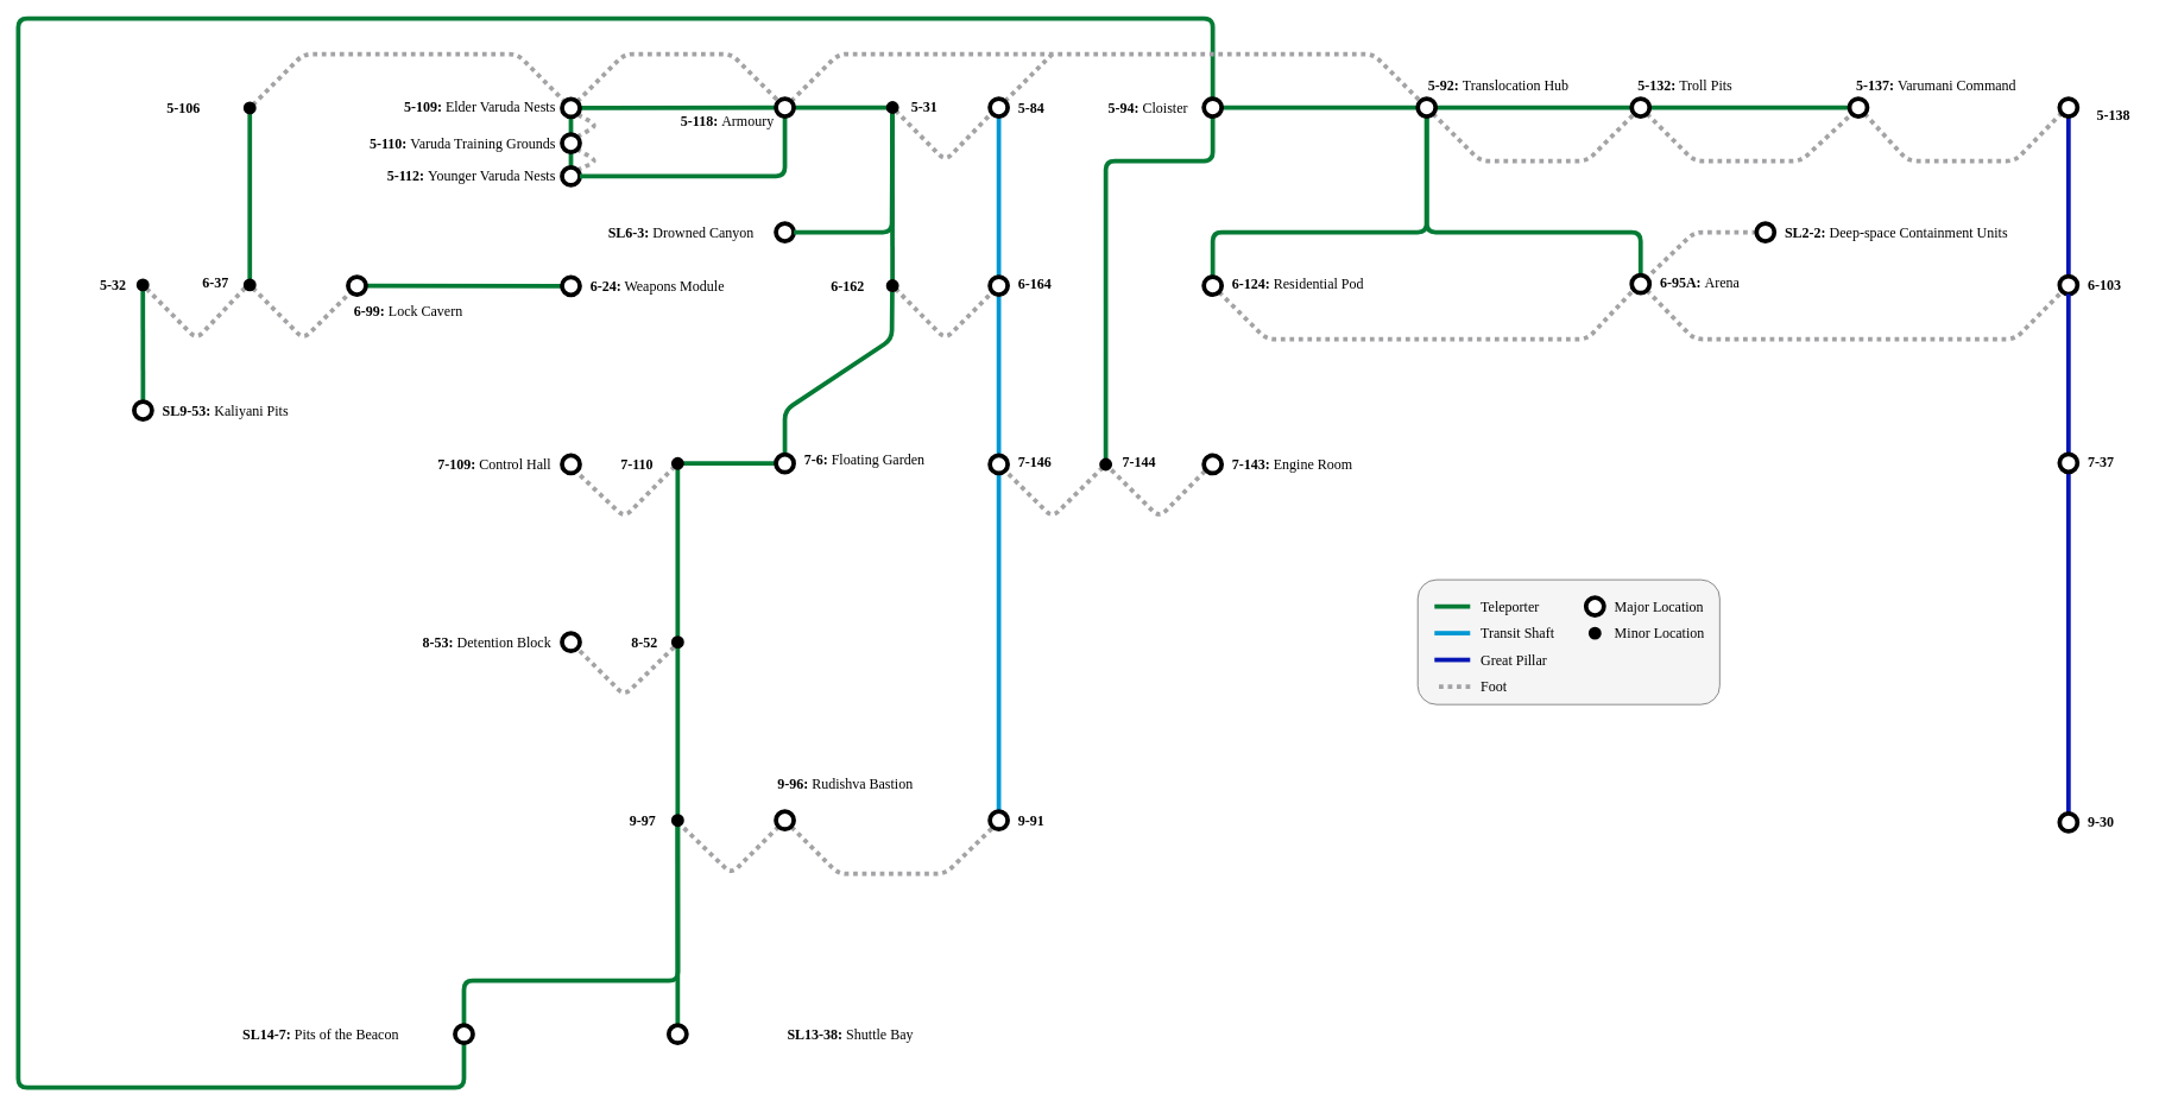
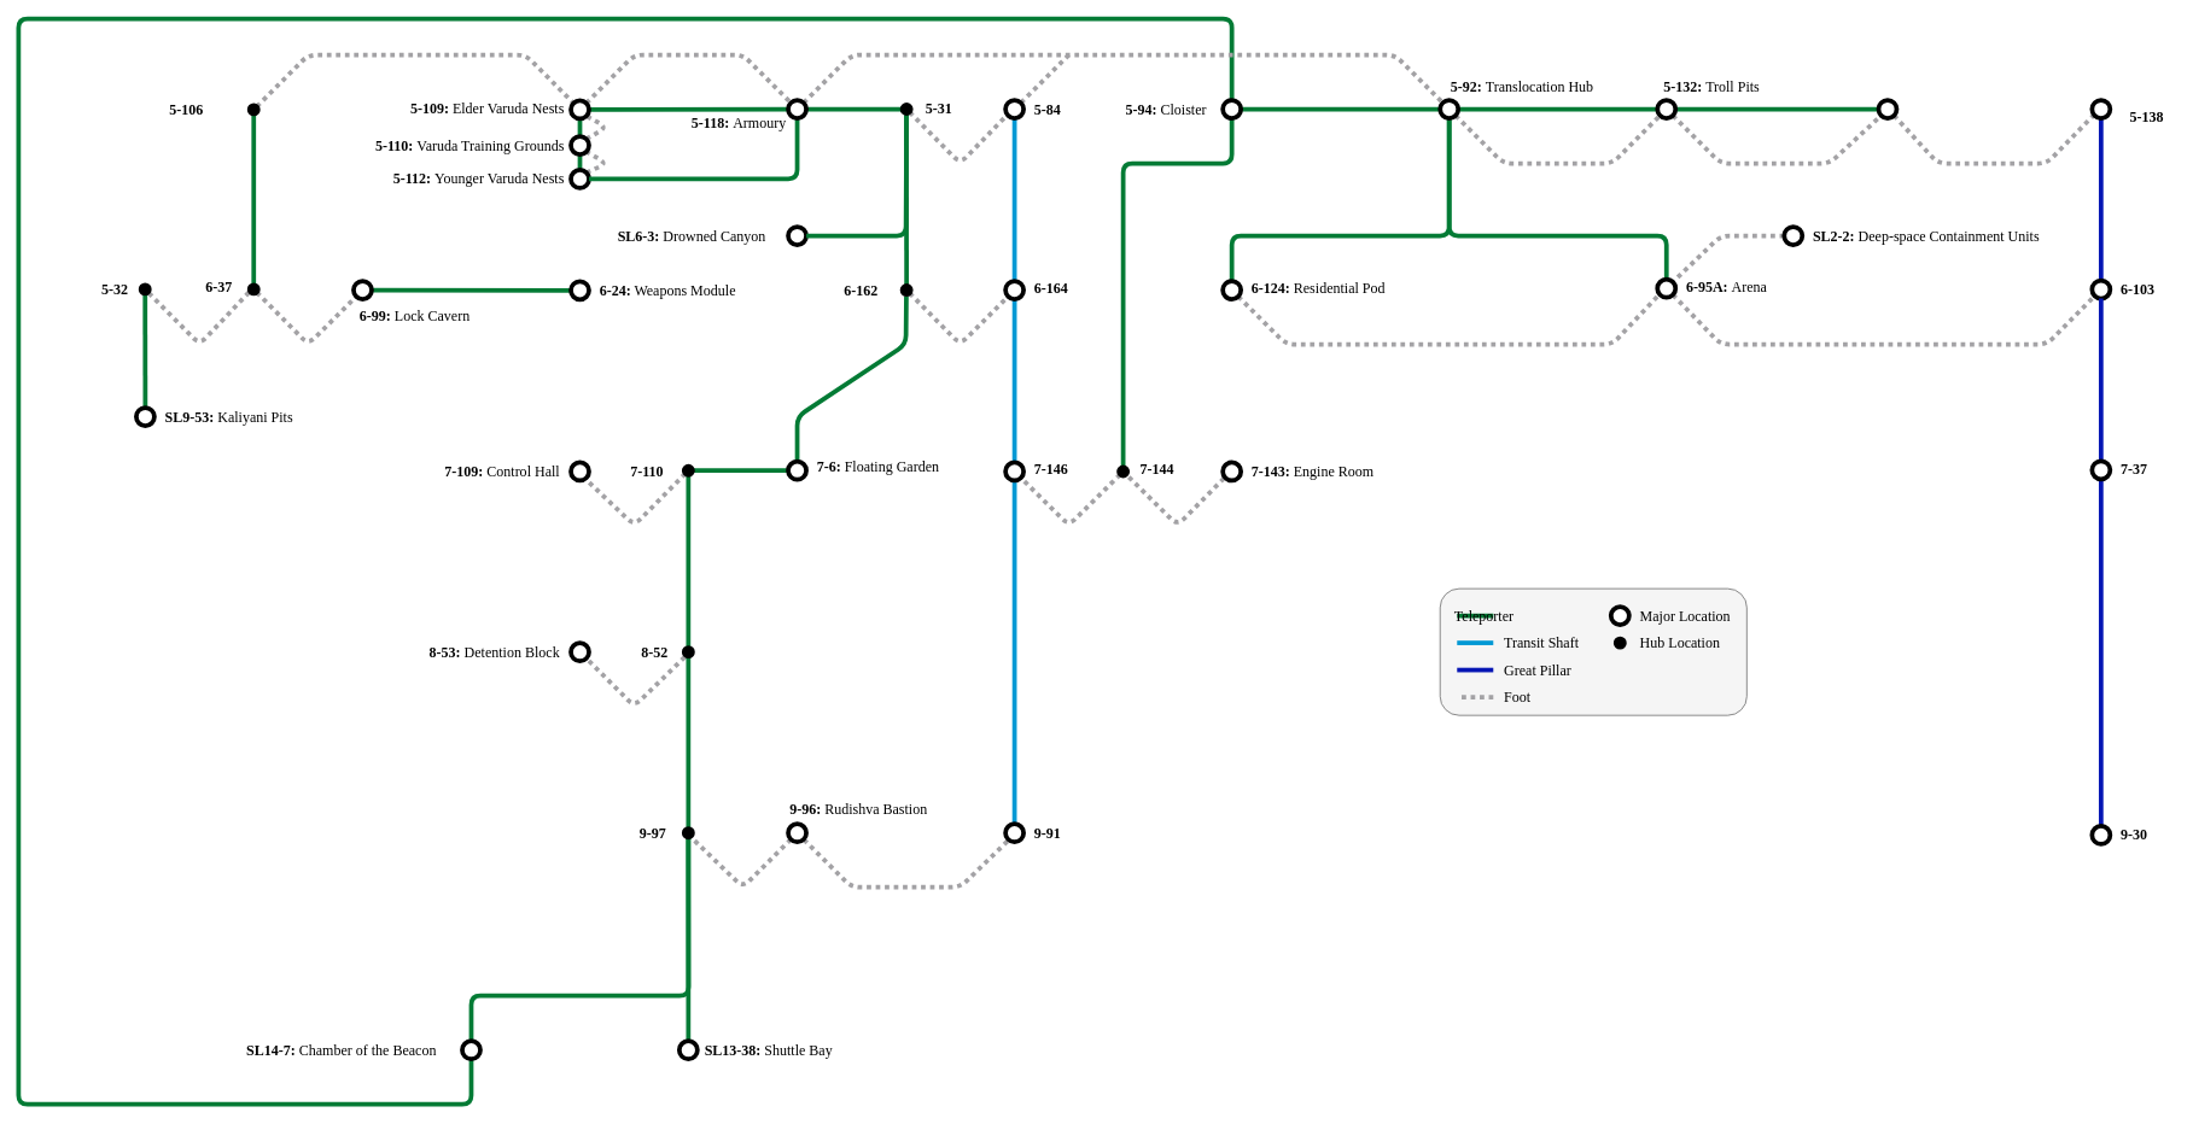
- <mxCell id="39" value="&lt;div&gt;&lt;font face=&quot;Tahoma&quot;&gt;&lt;b&gt;5-137: &lt;/b&gt;Varumani Command&lt;br&gt;&lt;/font&gt;&lt;/div&gt;" style="text;html=1;strokeColor=none;fillColor=none;align=left;verticalAlign=middle;whiteSpace=wrap;rounded=0;fontSize=16;" parent="1" vertex="1"><mxGeometry x="2080" y="83.13" width="260" height="23.12" as="geometry" /></mxCell>
- <mxCell id="139" value="&lt;span&gt;&lt;font face=&quot;Tahoma&quot;&gt;Teleporter&lt;/font&gt;&lt;/span&gt;" style="text;html=1;strokeColor=none;fillColor=none;align=left;verticalAlign=middle;whiteSpace=wrap;rounded=0;fontSize=16;fontStyle=0" parent="130" vertex="1"><mxGeometry x="68.76" y="20" width="120" height="20" as="geometry" /></mxCell>
+ <mxCell id="139" value="&lt;span&gt;&lt;font face=&quot;Tahoma&quot;&gt;Teleporter&lt;/font&gt;&lt;/span&gt;" style="text;html=1;strokeColor=none;fillColor=none;align=left;verticalAlign=middle;whiteSpace=wrap;rounded=0;fontSize=16;fontStyle=0" parent="130" vertex="1"><mxGeometry x="13.76" y="20" width="120" height="20" as="geometry" /></mxCell>
- <mxCell id="141" value="&lt;font face=&quot;Tahoma&quot;&gt;&lt;span&gt;Minor Location&lt;br&gt;&lt;/span&gt;&lt;/font&gt;" style="text;html=1;strokeColor=none;fillColor=none;align=left;verticalAlign=middle;whiteSpace=wrap;rounded=0;fontSize=16;fontStyle=0" parent="130" vertex="1"><mxGeometry x="218.76" y="50" width="120" height="20" as="geometry" /></mxCell>
+ <mxCell id="141" value="&lt;font face=&quot;Tahoma&quot;&gt;&lt;span&gt;Hub Location&lt;br&gt;&lt;/span&gt;&lt;/font&gt;" style="text;html=1;strokeColor=none;fillColor=none;align=left;verticalAlign=middle;whiteSpace=wrap;rounded=0;fontSize=16;fontStyle=0" parent="130" vertex="1"><mxGeometry x="218.76" y="50" width="120" height="20" as="geometry" /></mxCell>
- <mxCell id="64" value="&lt;div&gt;&lt;font face=&quot;Tahoma&quot;&gt;&lt;b&gt;9-96: &lt;/b&gt;Rudishva Bastion&lt;br&gt;&lt;/font&gt;&lt;/div&gt;" style="text;html=1;strokeColor=none;fillColor=none;align=left;verticalAlign=middle;whiteSpace=wrap;rounded=0;fontSize=16;" parent="1" vertex="1"><mxGeometry x="870" y="865" width="170" height="27.62" as="geometry" /></mxCell>
+ <mxCell id="64" value="&lt;div&gt;&lt;font face=&quot;Tahoma&quot;&gt;&lt;b&gt;9-96: &lt;/b&gt;Rudishva Bastion&lt;br&gt;&lt;/font&gt;&lt;/div&gt;" style="text;html=1;strokeColor=none;fillColor=none;align=left;verticalAlign=middle;whiteSpace=wrap;rounded=0;fontSize=16;" parent="1" vertex="1"><mxGeometry x="870" y="880" width="170" height="27.62" as="geometry" /></mxCell>
- <mxCell id="73" value="&lt;div&gt;&lt;font face=&quot;Tahoma&quot;&gt;&lt;b&gt;SL14-7:&lt;/b&gt; Pits of the Beacon&lt;br&gt;&lt;/font&gt;&lt;/div&gt;" style="text;html=1;strokeColor=none;fillColor=none;align=left;verticalAlign=middle;whiteSpace=wrap;rounded=0;fontSize=16;" parent="1" vertex="1"><mxGeometry x="270" y="1147.25" width="240" height="25.5" as="geometry" /></mxCell>
+ <mxCell id="73" value="&lt;div&gt;&lt;font face=&quot;Tahoma&quot;&gt;&lt;b&gt;SL14-7:&lt;/b&gt; Chamber of the Beacon&lt;br&gt;&lt;/font&gt;&lt;/div&gt;" style="text;html=1;strokeColor=none;fillColor=none;align=left;verticalAlign=middle;whiteSpace=wrap;rounded=0;fontSize=16;" parent="1" vertex="1"><mxGeometry x="270" y="1147.25" width="240" height="25.5" as="geometry" /></mxCell>
- <mxCell id="71" value="&lt;div&gt;&lt;font face=&quot;Tahoma&quot;&gt;&lt;b&gt;SL13-38:&lt;/b&gt; Shuttle Bay&lt;br&gt;&lt;/font&gt;&lt;/div&gt;" style="text;html=1;strokeColor=none;fillColor=none;align=left;verticalAlign=middle;whiteSpace=wrap;rounded=0;fontSize=16;" parent="1" vertex="1"><mxGeometry x="881" y="1147.25" width="220" height="25.5" as="geometry" /></mxCell>
+ <mxCell id="71" value="&lt;div&gt;&lt;font face=&quot;Tahoma&quot;&gt;&lt;b&gt;SL13-38:&lt;/b&gt; Shuttle Bay&lt;br&gt;&lt;/font&gt;&lt;/div&gt;" style="text;html=1;strokeColor=none;fillColor=none;align=left;verticalAlign=middle;whiteSpace=wrap;rounded=0;fontSize=16;" parent="1" vertex="1"><mxGeometry x="776" y="1147.25" width="220" height="25.5" as="geometry" /></mxCell>
